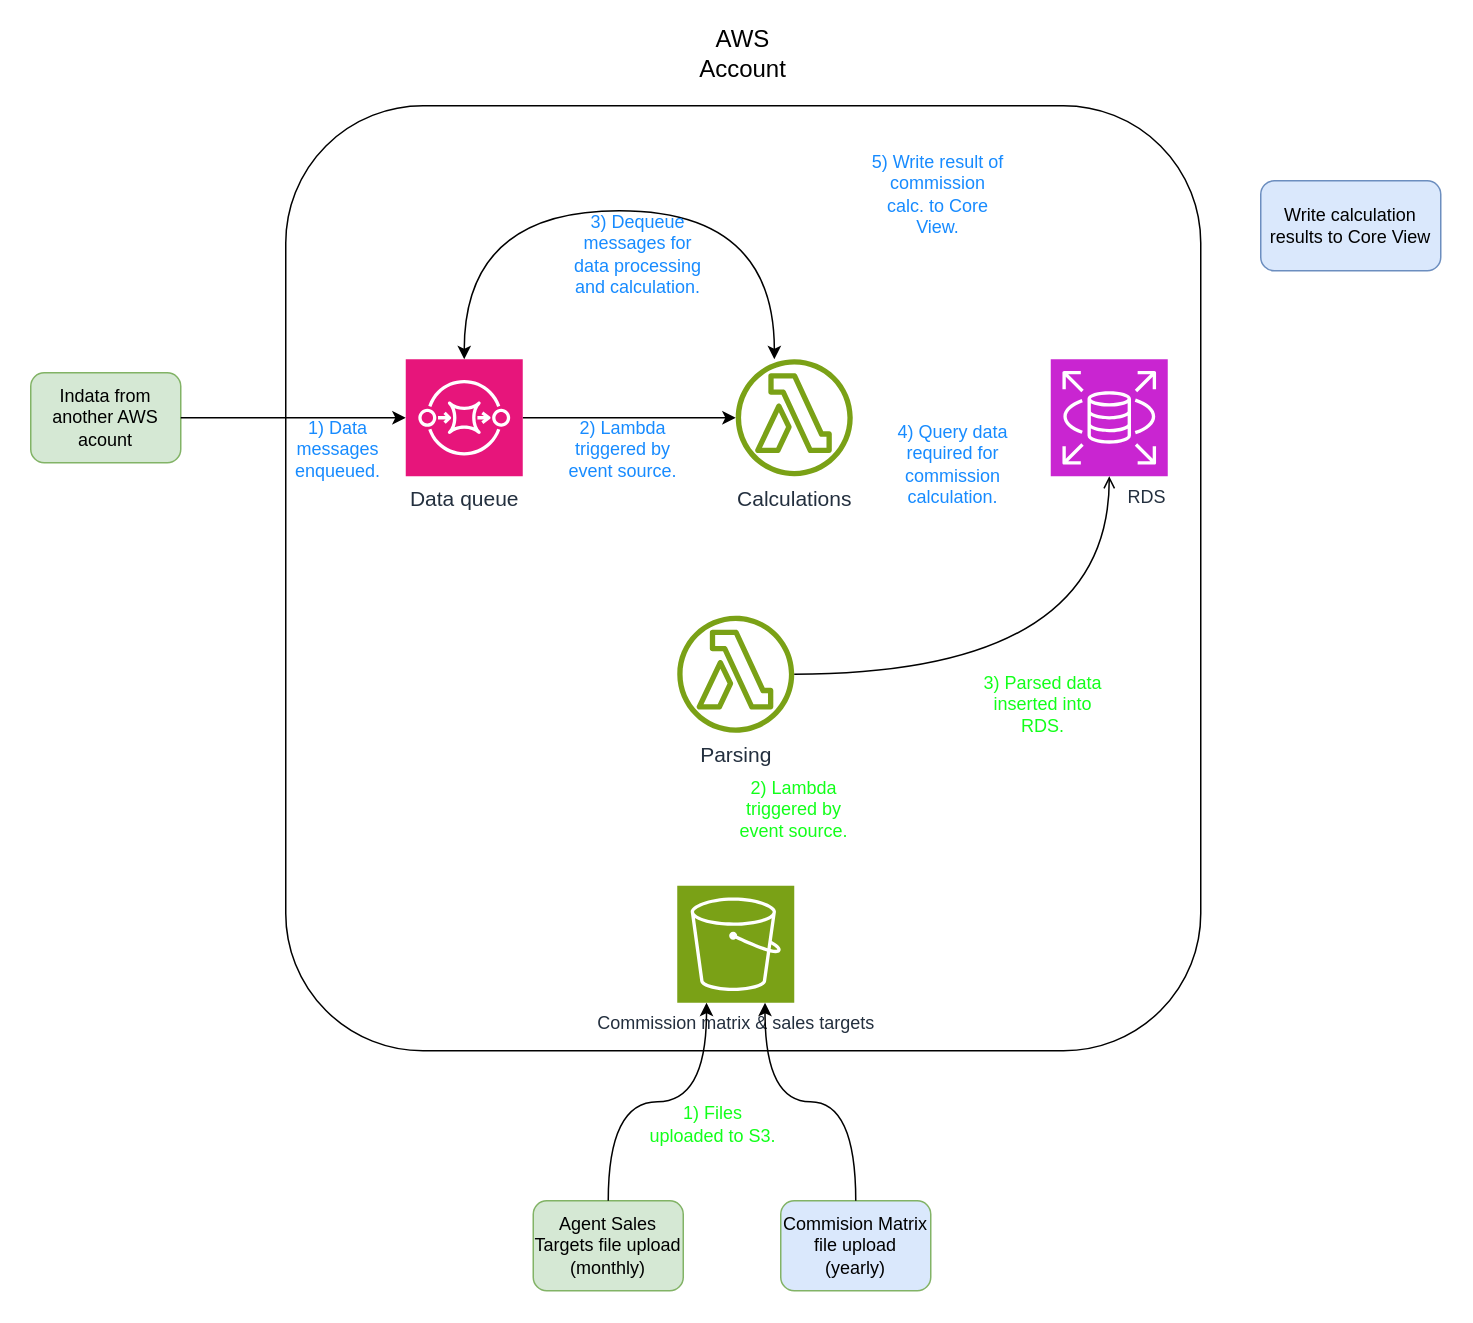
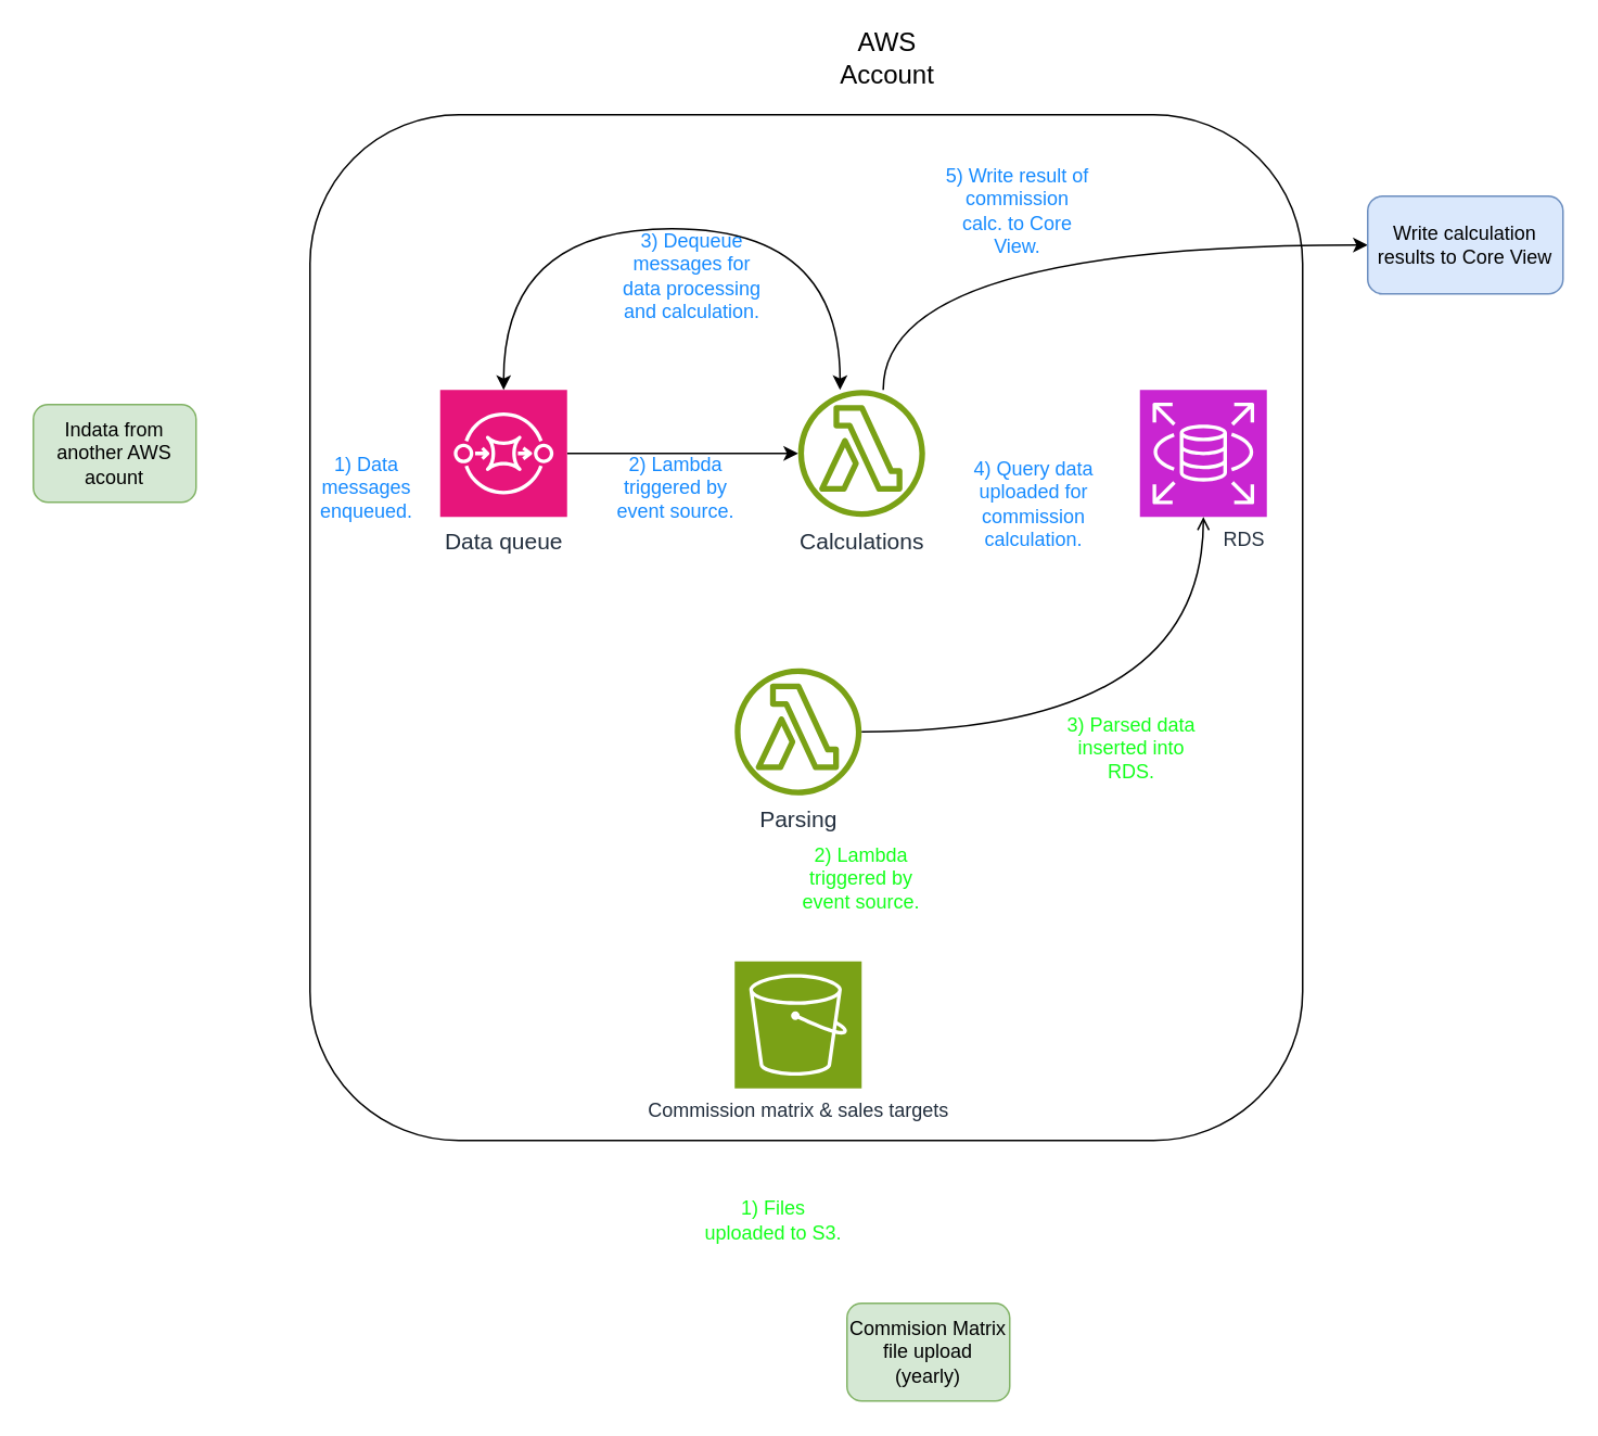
- <mxCell id="7" value="&lt;font style=&quot;font-size: 16px;&quot;&gt;AWS Account&lt;/font&gt;" style="text;html=1;strokeColor=none;fillColor=none;align=center;verticalAlign=middle;whiteSpace=wrap;rounded=0;" vertex="1" parent="1"><mxGeometry x="465" y="20" width="60" height="30" as="geometry" /></mxCell>
+ <mxCell id="7" value="&lt;font style=&quot;font-size: 16px;&quot;&gt;AWS Account&lt;/font&gt;" style="text;html=1;strokeColor=none;fillColor=none;align=center;verticalAlign=middle;whiteSpace=wrap;rounded=0;" vertex="1" parent="1"><mxGeometry x="515" y="20" width="60" height="30" as="geometry" /></mxCell>
+ <mxCell id="4" style="edgeStyle=orthogonalEdgeStyle;orthogonalLoop=1;jettySize=auto;html=1;exitX=0.67;exitY=0;exitDx=0;exitDy=0;exitPerimeter=0;entryX=0;entryY=0.5;entryDx=0;entryDy=0;curved=1;" edge="1" parent="1" source="6" target="9"><mxGeometry relative="1" as="geometry" /></mxCell>
- <mxCell id="15" style="edgeStyle=orthogonalEdgeStyle;orthogonalLoop=1;jettySize=auto;html=1;entryX=0;entryY=0.5;entryDx=0;entryDy=0;entryPerimeter=0;curved=1;" edge="1" parent="1" source="3" target="18"><mxGeometry relative="1" as="geometry"><mxPoint x="230" y="278" as="targetPoint" /></mxGeometry></mxCell>
- <mxCell id="23" value="4) Query data required for commission calculation." style="text;html=1;strokeColor=none;fillColor=none;align=center;verticalAlign=middle;whiteSpace=wrap;rounded=0;fontColor=#178BFF;" vertex="1" parent="1"><mxGeometry x="590" y="280" width="90" height="58" as="geometry" /></mxCell>
+ <mxCell id="23" value="4) Query data uploaded for commission calculation." style="text;html=1;strokeColor=none;fillColor=none;align=center;verticalAlign=middle;whiteSpace=wrap;rounded=0;fontColor=#178BFF;" vertex="1" parent="1"><mxGeometry x="590" y="280" width="90" height="58" as="geometry" /></mxCell>
- <mxCell id="27" value="3) Parsed data inserted into RDS." style="text;html=1;strokeColor=none;fillColor=none;align=center;verticalAlign=middle;whiteSpace=wrap;rounded=0;fontColor=#12FF1A;" vertex="1" parent="1"><mxGeometry x="650" y="440" width="90" height="58" as="geometry" /></mxCell>
+ <mxCell id="27" value="3) Parsed data inserted into RDS." style="text;html=1;strokeColor=none;fillColor=none;align=center;verticalAlign=middle;whiteSpace=wrap;rounded=0;fontColor=#12FF1A;" vertex="1" parent="1"><mxGeometry x="650" y="430" width="90" height="58" as="geometry" /></mxCell>
- <mxCell id="16" style="edgeStyle=orthogonalEdgeStyle;orthogonalLoop=1;jettySize=auto;html=1;entryX=0.25;entryY=1;entryDx=0;entryDy=0;entryPerimeter=0;curved=1;" edge="1" parent="1" source="13" target="10"><mxGeometry relative="1" as="geometry" /></mxCell>
- <mxCell id="17" style="edgeStyle=orthogonalEdgeStyle;orthogonalLoop=1;jettySize=auto;html=1;entryX=0.75;entryY=1;entryDx=0;entryDy=0;entryPerimeter=0;curved=1;" edge="1" parent="1" source="14" target="10"><mxGeometry relative="1" as="geometry" /></mxCell>
- <mxCell id="13" value="Agent Sales Targets file upload (monthly)" style="rounded=1;whiteSpace=wrap;html=1;fillColor=#d5e8d4;strokeColor=#82b366;" vertex="1" parent="1"><mxGeometry x="355" y="800" width="100" height="60" as="geometry" /></mxCell>
- <mxCell id="14" value="Commision Matrix file upload (yearly)" style="rounded=1;whiteSpace=wrap;html=1;fillColor=#dae8fc;strokeColor=#82b366;" vertex="1" parent="1"><mxGeometry x="520" y="800" width="100" height="60" as="geometry" /></mxCell>
+ <mxCell id="14" value="Commision Matrix file upload (yearly)" style="rounded=1;whiteSpace=wrap;html=1;fillColor=#d5e8d4;strokeColor=#82b366;" vertex="1" parent="1"><mxGeometry x="520" y="800" width="100" height="60" as="geometry" /></mxCell>
